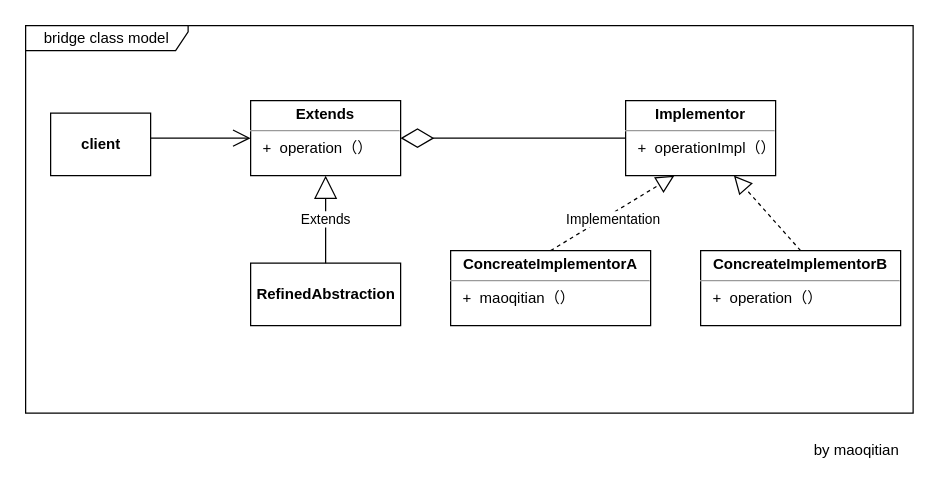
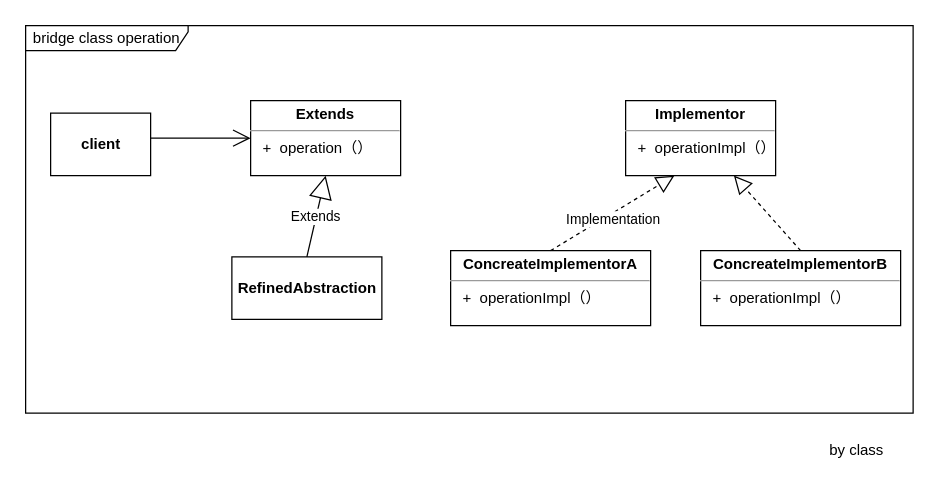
- <mxCell id="2" value="bridge class model" style="shape=umlFrame;whiteSpace=wrap;html=1;width=130;height=20;" vertex="1" parent="1"><mxGeometry x="20" y="20" width="710" height="310" as="geometry" /></mxCell>
+ <mxCell id="2" value="bridge class operation" style="shape=umlFrame;whiteSpace=wrap;html=1;width=130;height=20;" vertex="1" parent="1"><mxGeometry x="20" y="20" width="710" height="310" as="geometry" /></mxCell>
- <mxCell id="14" value="" style="endArrow=diamondThin;endFill=0;endSize=24;html=1;exitX=0;exitY=0.5;exitDx=0;exitDy=0;entryX=1;entryY=0.5;entryDx=0;entryDy=0;" edge="1" parent="1" source="5" target="4"><mxGeometry width="160" relative="1" as="geometry"><mxPoint x="130" y="300" as="sourcePoint" /><mxPoint x="290" y="300" as="targetPoint" /></mxGeometry></mxCell>
- <mxCell id="9" value="&lt;p style=&quot;margin: 0px ; margin-top: 4px ; text-align: center&quot;&gt;&lt;b&gt;ConcreateImplementorA&lt;/b&gt;&lt;/p&gt;&lt;hr size=&quot;1&quot;&gt;&lt;div style=&quot;height: 2px&quot;&gt;&amp;nbsp; &amp;nbsp;+&amp;nbsp; maoqitian（）&lt;/div&gt;" style="verticalAlign=top;align=left;overflow=fill;fontSize=12;fontFamily=Helvetica;html=1;" vertex="1" parent="1"><mxGeometry x="360" y="200" width="160" height="60" as="geometry" /></mxCell>
+ <mxCell id="9" value="&lt;p style=&quot;margin: 0px ; margin-top: 4px ; text-align: center&quot;&gt;&lt;b&gt;ConcreateImplementorA&lt;/b&gt;&lt;/p&gt;&lt;hr size=&quot;1&quot;&gt;&lt;div style=&quot;height: 2px&quot;&gt;&amp;nbsp; &amp;nbsp;+&amp;nbsp; operationImpl（）&lt;/div&gt;" style="verticalAlign=top;align=left;overflow=fill;fontSize=12;fontFamily=Helvetica;html=1;" vertex="1" parent="1"><mxGeometry x="360" y="200" width="160" height="60" as="geometry" /></mxCell>
- <mxCell id="10" value="&lt;p style=&quot;margin: 0px ; margin-top: 4px ; text-align: center&quot;&gt;&lt;b&gt;ConcreateImplementorB&lt;/b&gt;&lt;/p&gt;&lt;hr size=&quot;1&quot;&gt;&lt;div style=&quot;height: 2px&quot;&gt;&amp;nbsp; &amp;nbsp;+&amp;nbsp; operation（）&lt;/div&gt;" style="verticalAlign=top;align=left;overflow=fill;fontSize=12;fontFamily=Helvetica;html=1;" vertex="1" parent="1"><mxGeometry x="560" y="200" width="160" height="60" as="geometry" /></mxCell>
+ <mxCell id="10" value="&lt;p style=&quot;margin: 0px ; margin-top: 4px ; text-align: center&quot;&gt;&lt;b&gt;ConcreateImplementorB&lt;/b&gt;&lt;/p&gt;&lt;hr size=&quot;1&quot;&gt;&lt;div style=&quot;height: 2px&quot;&gt;&amp;nbsp; &amp;nbsp;+&amp;nbsp; operationImpl（）&lt;/div&gt;" style="verticalAlign=top;align=left;overflow=fill;fontSize=12;fontFamily=Helvetica;html=1;" vertex="1" parent="1"><mxGeometry x="560" y="200" width="160" height="60" as="geometry" /></mxCell>
- <mxCell id="6" value="&lt;b&gt;RefinedAbstraction&lt;/b&gt;" style="html=1;" vertex="1" parent="1"><mxGeometry x="200" y="210" width="120" height="50" as="geometry" /></mxCell>
+ <mxCell id="6" value="&lt;b&gt;RefinedAbstraction&lt;/b&gt;" style="html=1;" vertex="1" parent="1"><mxGeometry x="185" y="205" width="120" height="50" as="geometry" /></mxCell>
- <mxCell id="15" value="by maoqitian" style="text;html=1;strokeColor=none;fillColor=none;align=center;verticalAlign=middle;whiteSpace=wrap;rounded=0;" vertex="1" parent="1"><mxGeometry x="640" y="350" width="90" height="20" as="geometry" /></mxCell>
+ <mxCell id="15" value="by class" style="text;html=1;strokeColor=none;fillColor=none;align=center;verticalAlign=middle;whiteSpace=wrap;rounded=0;" vertex="1" parent="1"><mxGeometry x="640" y="350" width="90" height="20" as="geometry" /></mxCell>
